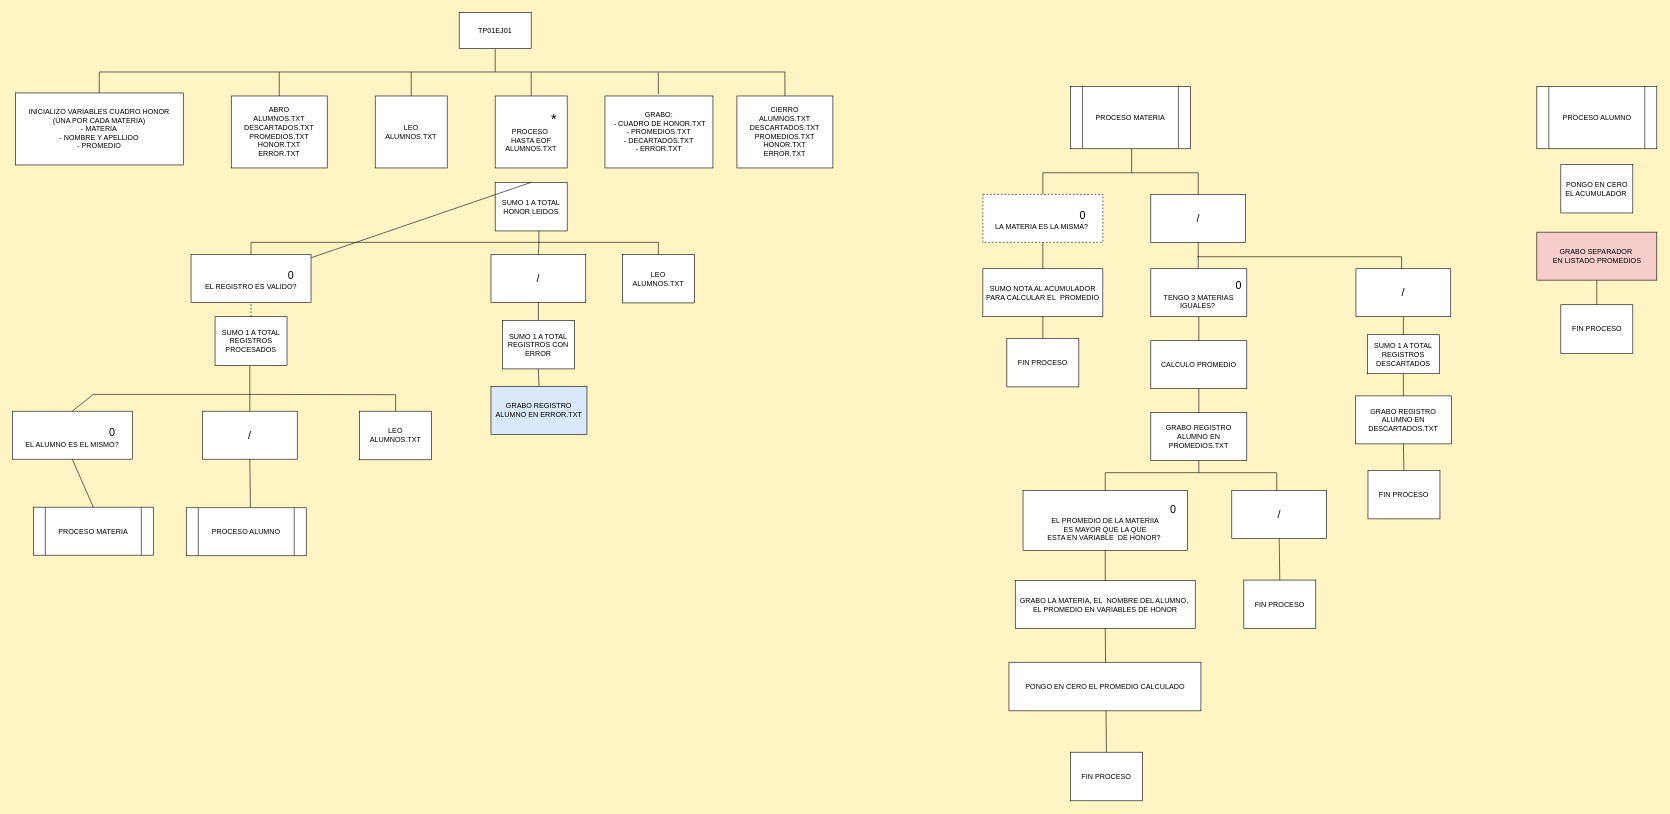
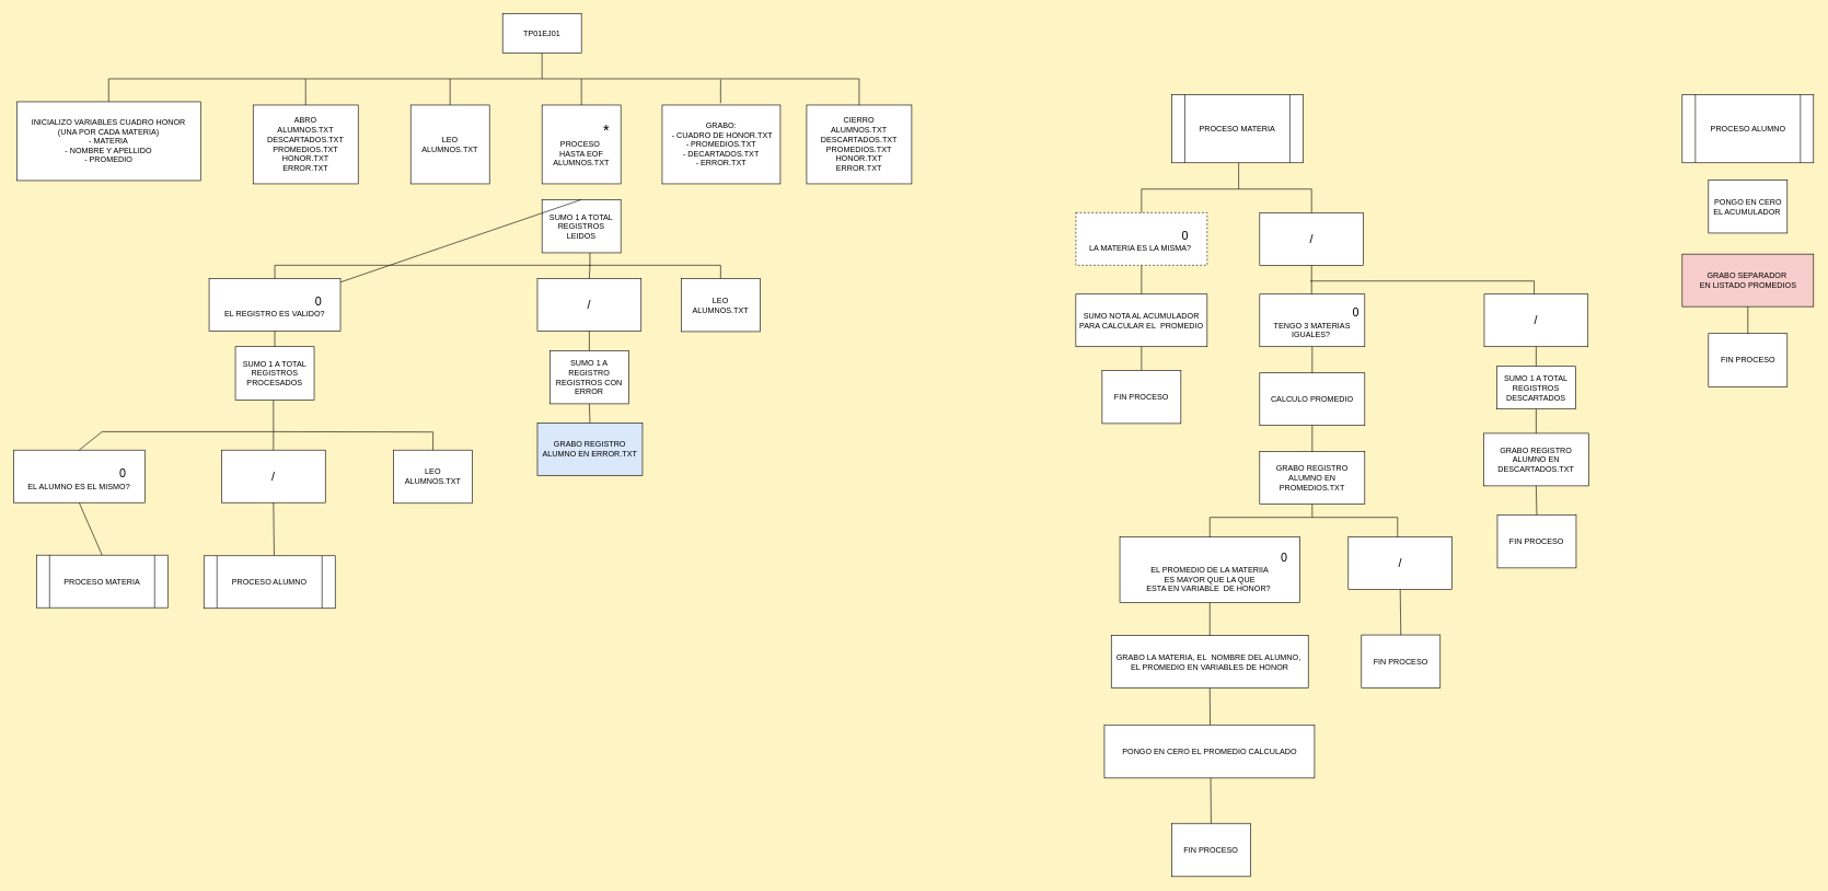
- <mxCell id="40" value="SUMO 1 A TOTAL HONOR LEIDOS" style="rounded=0;whiteSpace=wrap;html=1;" parent="1" vertex="1"><mxGeometry x="825" y="303" width="120" height="81" as="geometry" /></mxCell>
+ <mxCell id="40" value="SUMO 1 A TOTAL REGISTROS LEIDOS" style="rounded=0;whiteSpace=wrap;html=1;" parent="1" vertex="1"><mxGeometry x="825" y="303" width="120" height="81" as="geometry" /></mxCell>
- <mxCell id="47" value="" style="endArrow=none;html=1;rounded=0;entryX=0.5;entryY=1;entryDx=0;entryDy=0;exitX=0.5;exitY=0;exitDx=0;exitDy=0;dashed=1;" parent="1" source="46" target="44" edge="1"><mxGeometry width="50" height="50" relative="1" as="geometry"><mxPoint x="718" y="717" as="sourcePoint" /><mxPoint x="768" y="667" as="targetPoint" /></mxGeometry></mxCell>
+ <mxCell id="47" value="" style="endArrow=none;html=1;rounded=0;entryX=0.5;entryY=1;entryDx=0;entryDy=0;exitX=0.5;exitY=0;exitDx=0;exitDy=0;" parent="1" source="46" target="44" edge="1"><mxGeometry width="50" height="50" relative="1" as="geometry"><mxPoint x="718" y="717" as="sourcePoint" /><mxPoint x="768" y="667" as="targetPoint" /></mxGeometry></mxCell>
- <mxCell id="48" value="SUMO 1 A TOTAL REGISTROS CON ERROR" style="rounded=0;whiteSpace=wrap;html=1;" parent="1" vertex="1"><mxGeometry x="837" y="533" width="120" height="81" as="geometry" /></mxCell>
+ <mxCell id="48" value="SUMO 1 A REGISTRO REGISTROS CON ERROR" style="rounded=0;whiteSpace=wrap;html=1;" parent="1" vertex="1"><mxGeometry x="837" y="533" width="120" height="81" as="geometry" /></mxCell>
